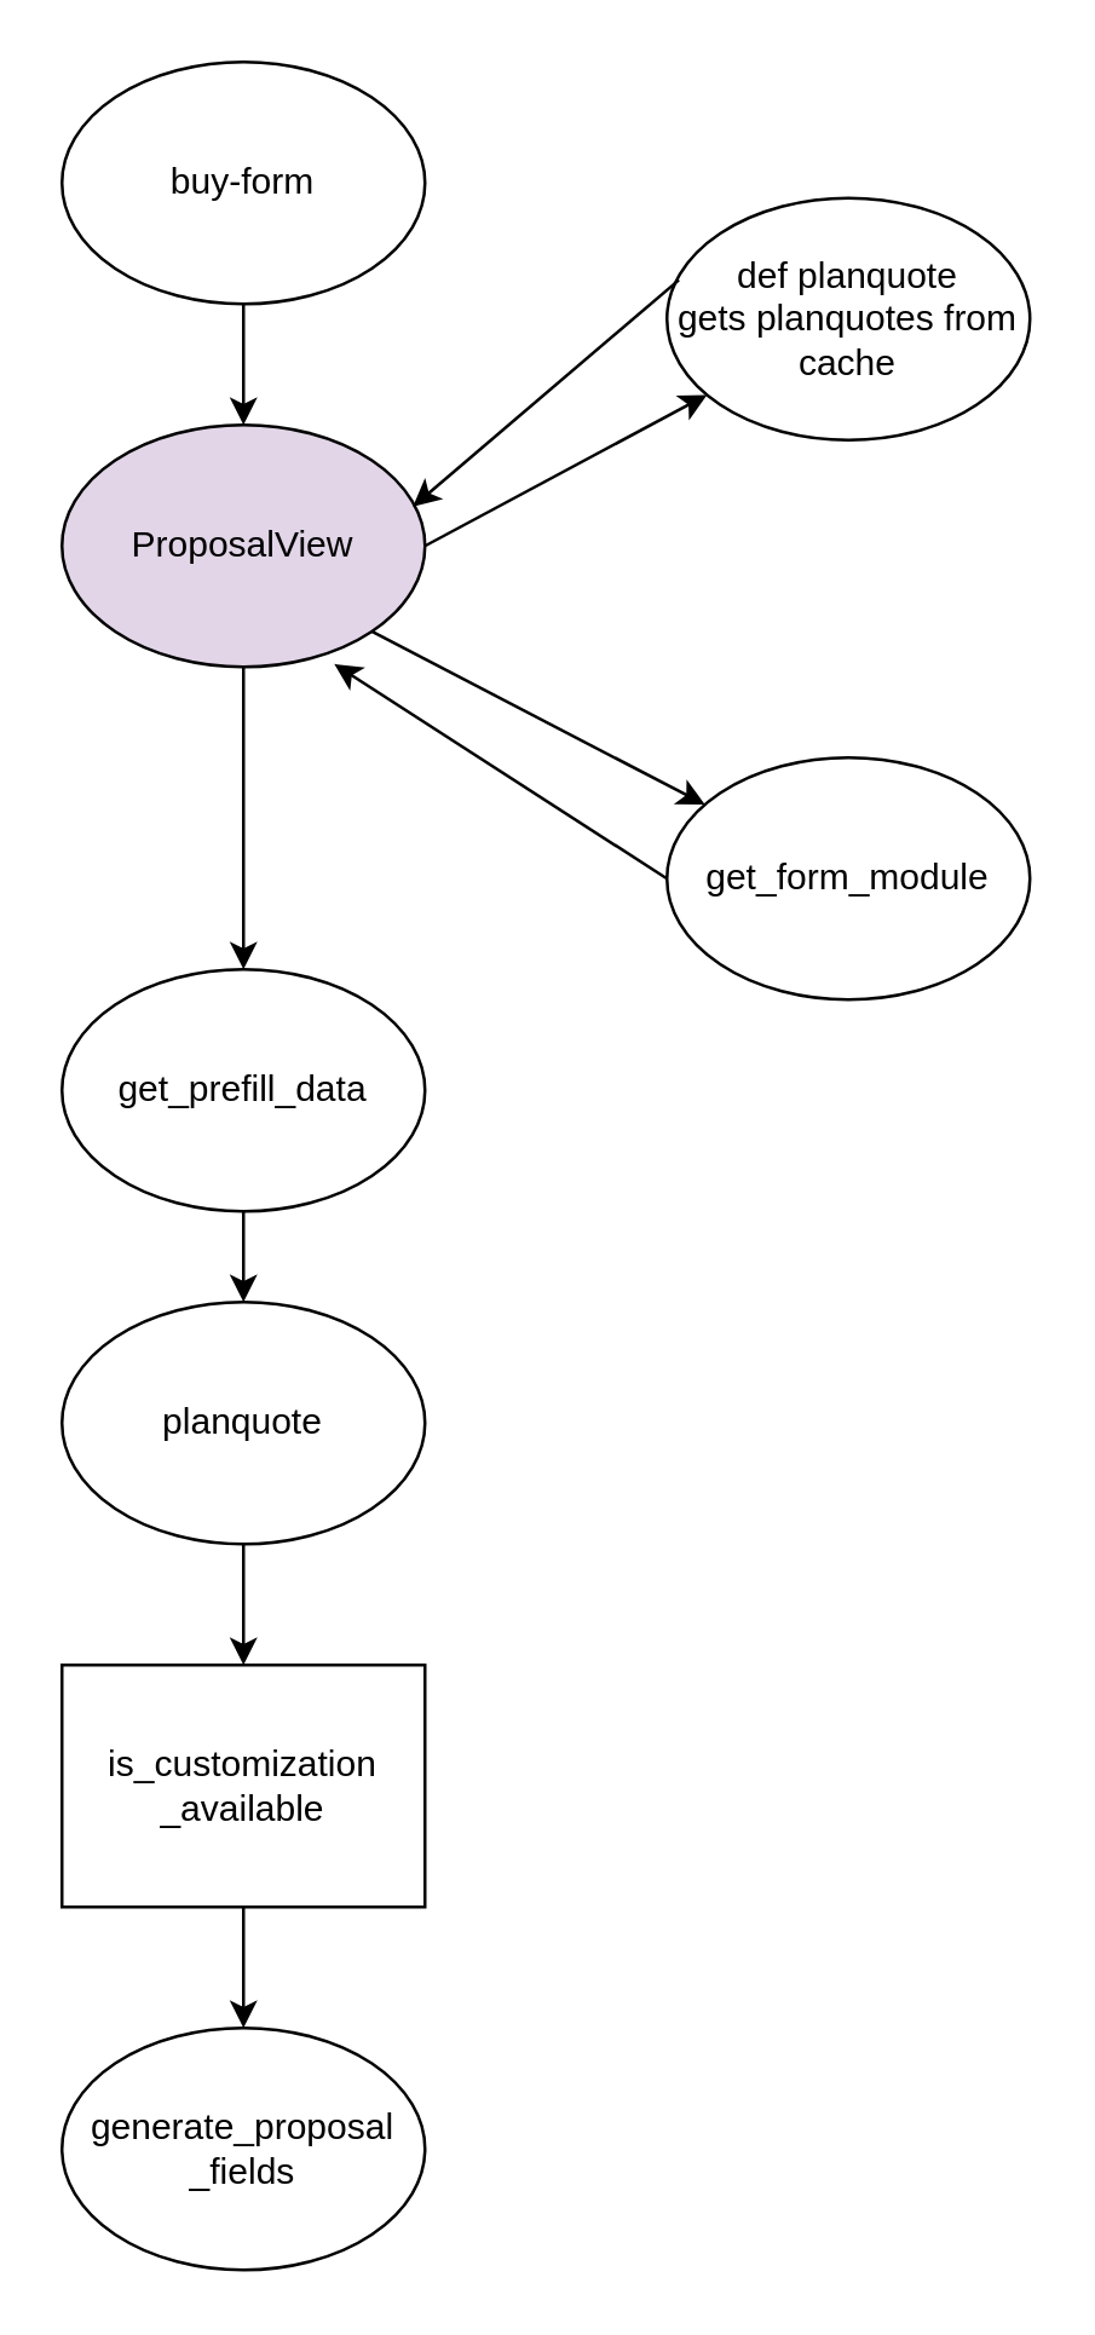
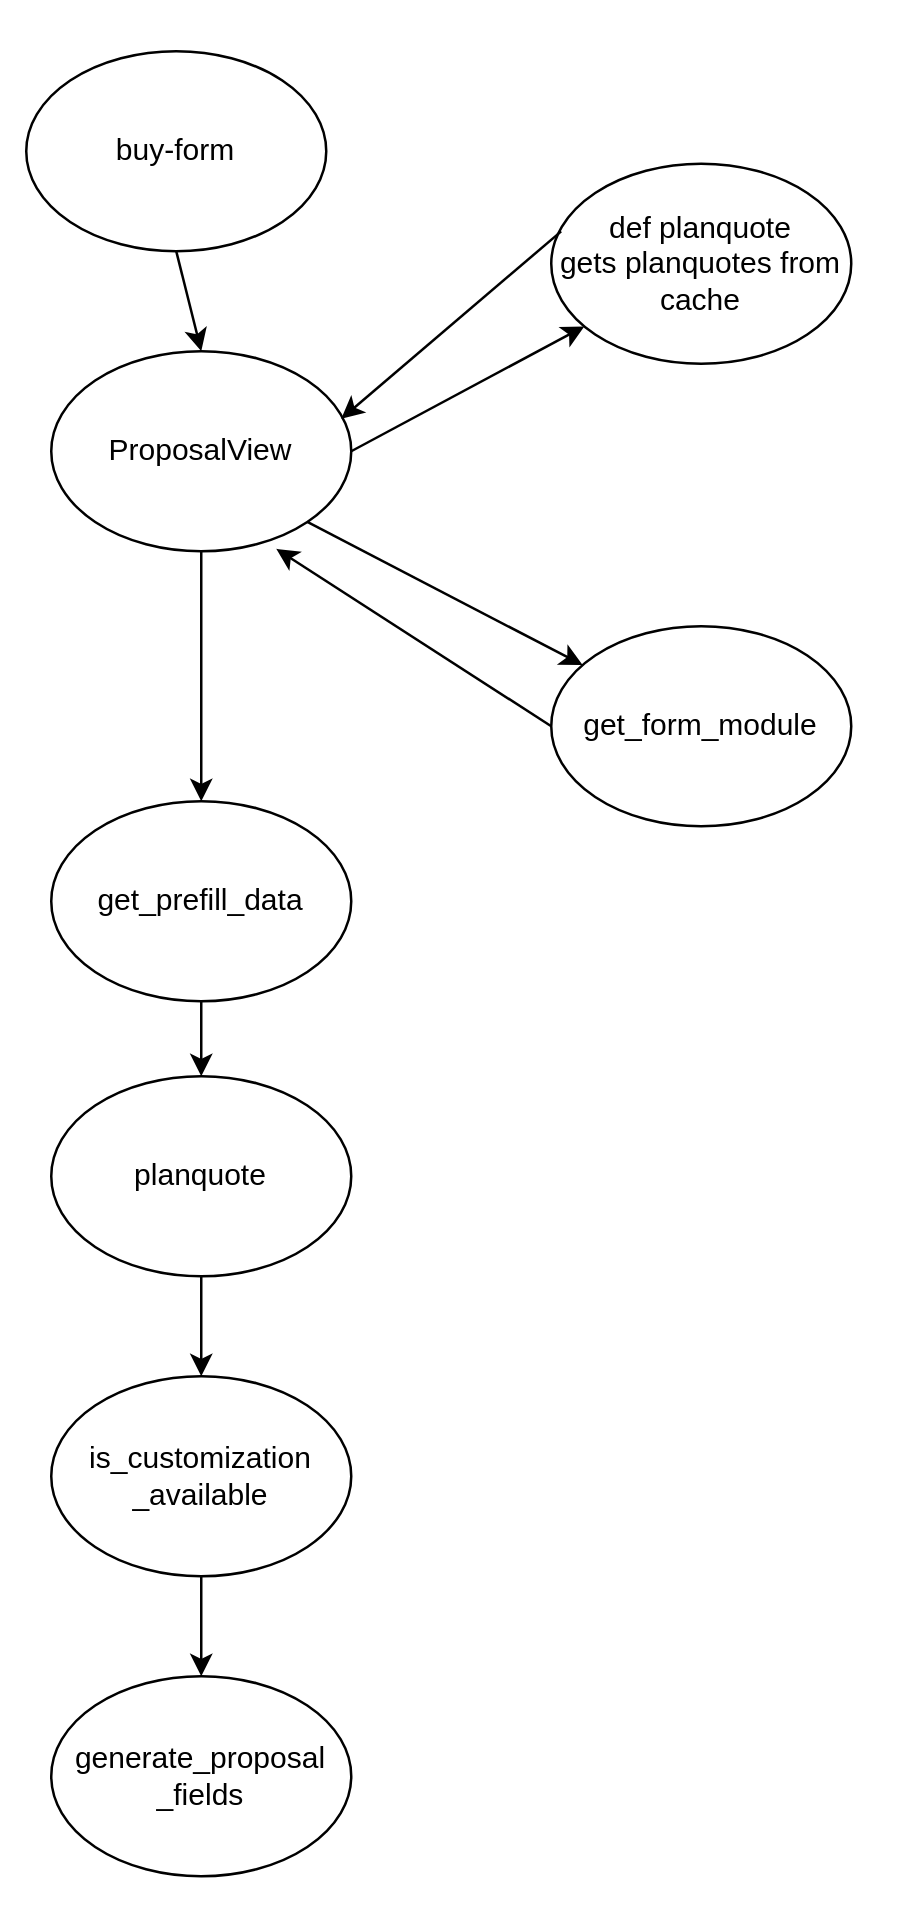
- <mxCell id="2" value="buy-form" style="ellipse;whiteSpace=wrap;html=1;" vertex="1" parent="1"><mxGeometry x="20" y="20" width="120" height="80" as="geometry" /></mxCell>
+ <mxCell id="2" value="buy-form" style="ellipse;whiteSpace=wrap;html=1;" vertex="1" parent="1"><mxGeometry x="10" y="20" width="120" height="80" as="geometry" /></mxCell>
- <mxCell id="4" value="ProposalView" style="ellipse;whiteSpace=wrap;html=1;fillColor=#e1d5e7;" vertex="1" parent="1"><mxGeometry x="20" y="140" width="120" height="80" as="geometry" /></mxCell>
+ <mxCell id="4" value="ProposalView" style="ellipse;whiteSpace=wrap;html=1;" vertex="1" parent="1"><mxGeometry x="20" y="140" width="120" height="80" as="geometry" /></mxCell>
- <mxCell id="16" value="is_customization&lt;br&gt;_available" style="whiteSpace=wrap;html=1;rounded=0;" vertex="1" parent="1"><mxGeometry x="20" y="550" width="120" height="80" as="geometry" /></mxCell>
+ <mxCell id="16" value="is_customization&lt;br&gt;_available" style="ellipse;whiteSpace=wrap;html=1;" vertex="1" parent="1"><mxGeometry x="20" y="550" width="120" height="80" as="geometry" /></mxCell>
